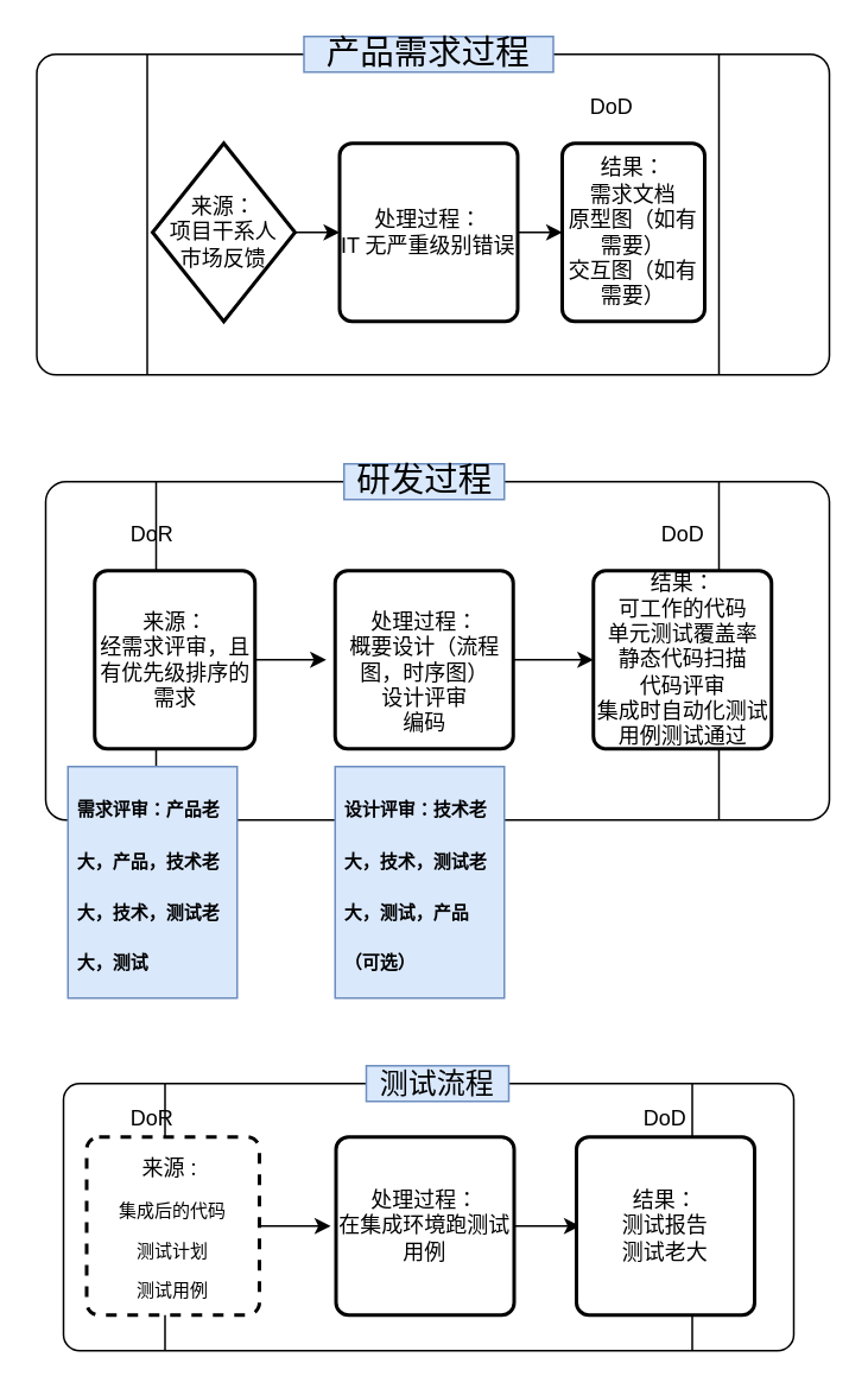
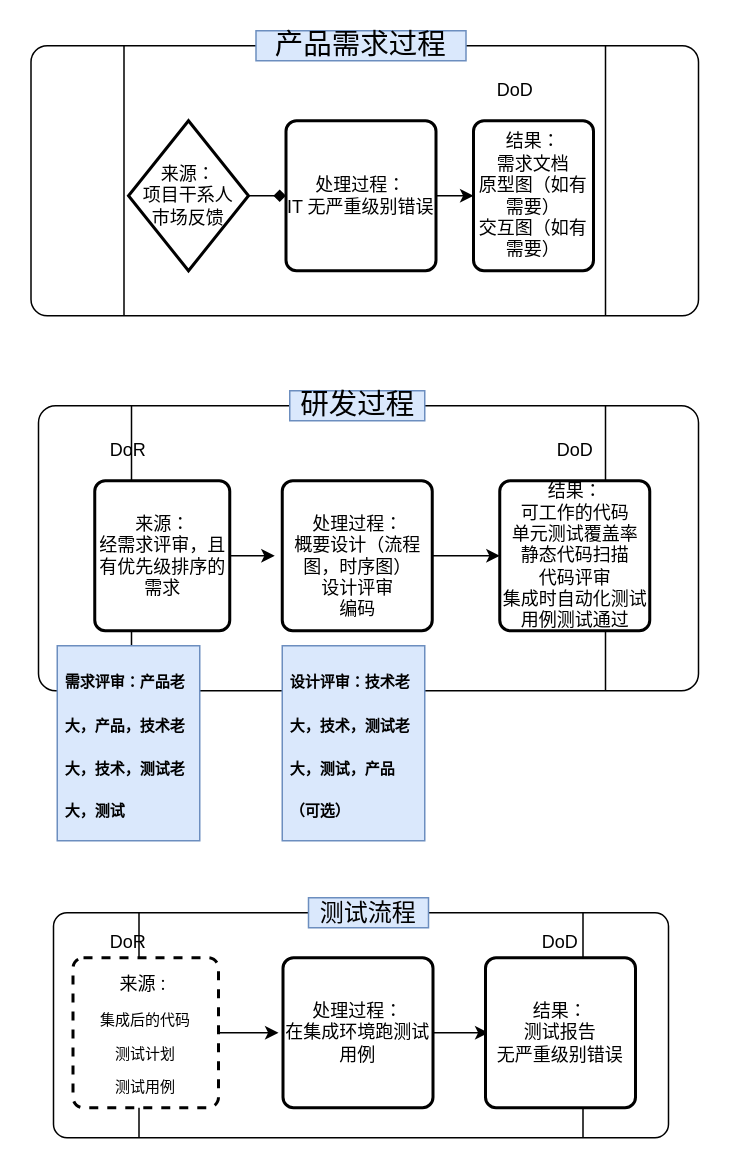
- <mxCell id="7" style="edgeStyle=orthogonalEdgeStyle;rounded=0;orthogonalLoop=1;jettySize=auto;html=1;entryX=0;entryY=0.5;entryDx=0;entryDy=0;" parent="1" source="8" target="6" edge="1"><mxGeometry relative="1" as="geometry" /></mxCell>
+ <mxCell id="7" style="edgeStyle=orthogonalEdgeStyle;rounded=0;orthogonalLoop=1;jettySize=auto;html=1;entryX=0;entryY=0.5;entryDx=0;entryDy=0;endArrow=diamond;" parent="1" source="8" target="6" edge="1"><mxGeometry relative="1" as="geometry" /></mxCell>
- <mxCell id="11" value="来源：&lt;br&gt;经需求评审，且有优先级排序的需求" style="rounded=1;whiteSpace=wrap;html=1;absoluteArcSize=1;arcSize=14;strokeWidth=2;" parent="1" vertex="1"><mxGeometry x="52.5" y="320" width="90" height="100" as="geometry" /></mxCell>
+ <mxCell id="11" value="来源：&lt;br&gt;经需求评审，且有优先级排序的需求" style="rounded=1;whiteSpace=wrap;html=1;absoluteArcSize=1;arcSize=14;strokeWidth=2;" parent="1" vertex="1"><mxGeometry x="62.5" y="320" width="90" height="100" as="geometry" /></mxCell>
- <mxCell id="26" value="结果：&lt;br style=&quot;font-size: 12px&quot;&gt;测试报告&lt;br&gt;测试老大" style="rounded=1;whiteSpace=wrap;html=1;absoluteArcSize=1;arcSize=14;strokeWidth=2;fontSize=12;" parent="1" vertex="1"><mxGeometry x="323" y="638" width="100" height="100" as="geometry" /></mxCell>
+ <mxCell id="26" value="结果：&lt;br style=&quot;font-size: 12px&quot;&gt;测试报告&lt;br&gt;无严重级别错误" style="rounded=1;whiteSpace=wrap;html=1;absoluteArcSize=1;arcSize=14;strokeWidth=2;fontSize=12;" parent="1" vertex="1"><mxGeometry x="323" y="638" width="100" height="100" as="geometry" /></mxCell>
